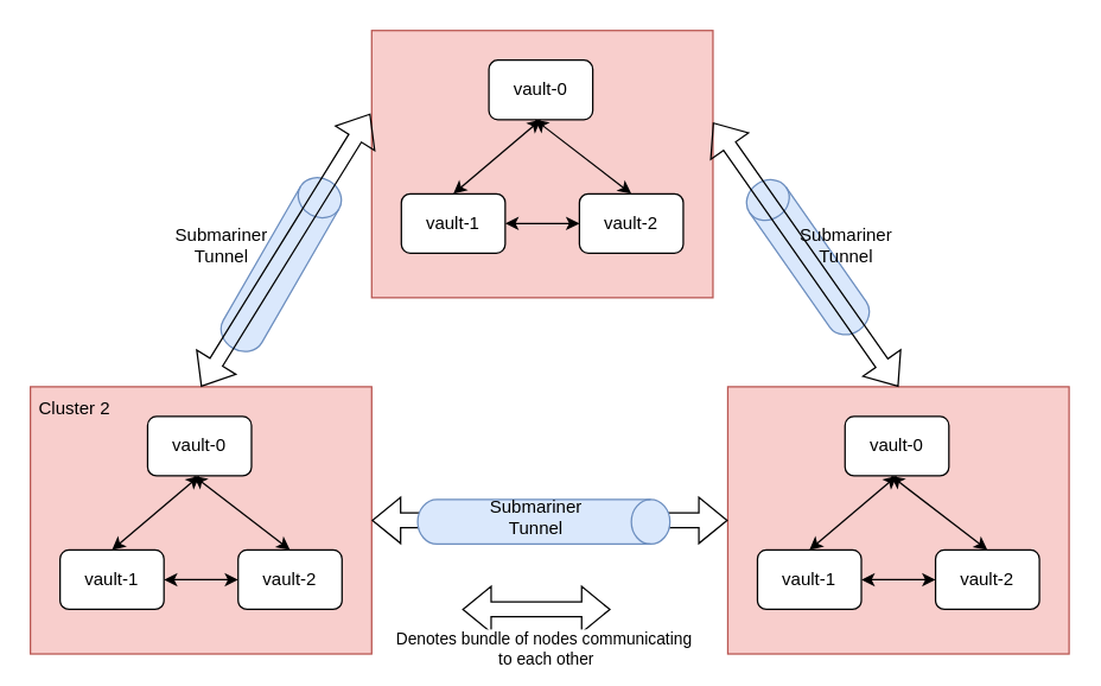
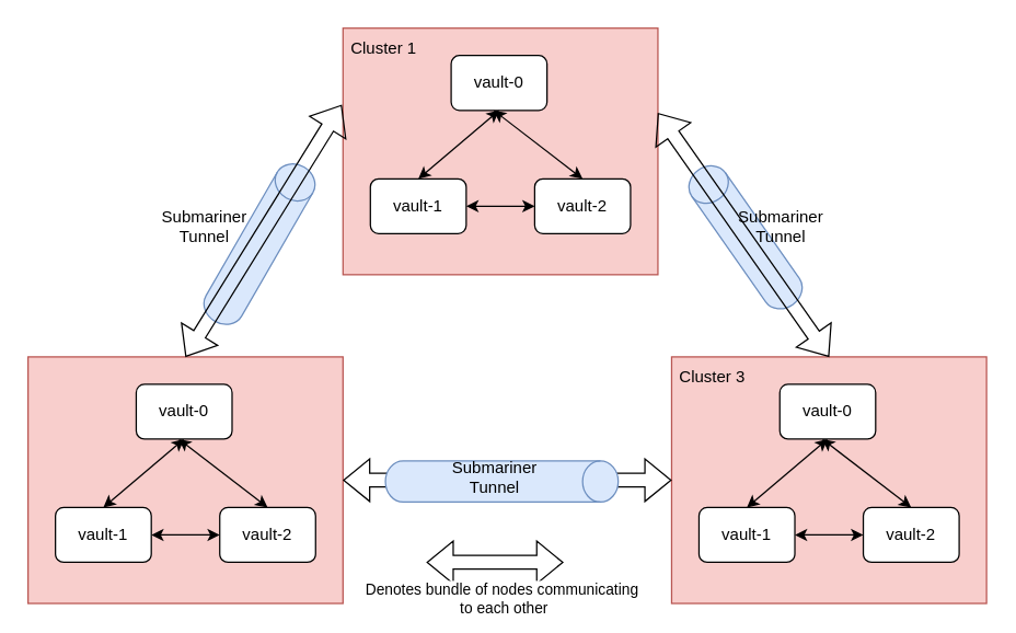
+ <mxCell id="25" value="Cluster 1" style="text;html=1;strokeColor=none;fillColor=none;align=center;verticalAlign=middle;whiteSpace=wrap;rounded=0;" vertex="1" parent="1"><mxGeometry x="250" y="20" width="60" height="30" as="geometry" /></mxCell>
- <mxCell id="23" value="Cluster 2" style="text;html=1;strokeColor=none;fillColor=none;align=center;verticalAlign=middle;whiteSpace=wrap;rounded=0;" vertex="1" parent="1"><mxGeometry x="20" y="260" width="60" height="30" as="geometry" /></mxCell>
+ <mxCell id="26" value="Cluster 3" style="text;html=1;strokeColor=none;fillColor=none;align=center;verticalAlign=middle;whiteSpace=wrap;rounded=0;" vertex="1" parent="1"><mxGeometry x="490" y="260" width="60" height="30" as="geometry" /></mxCell>
